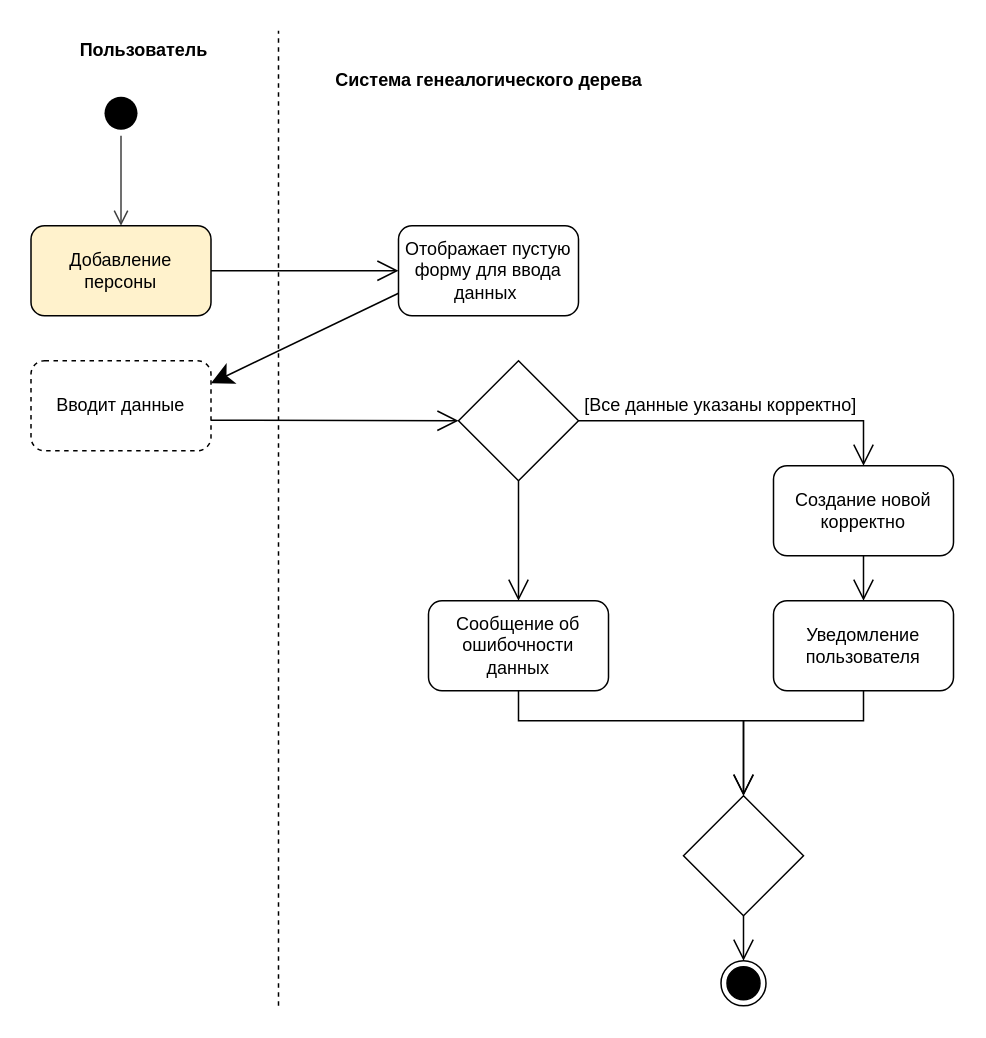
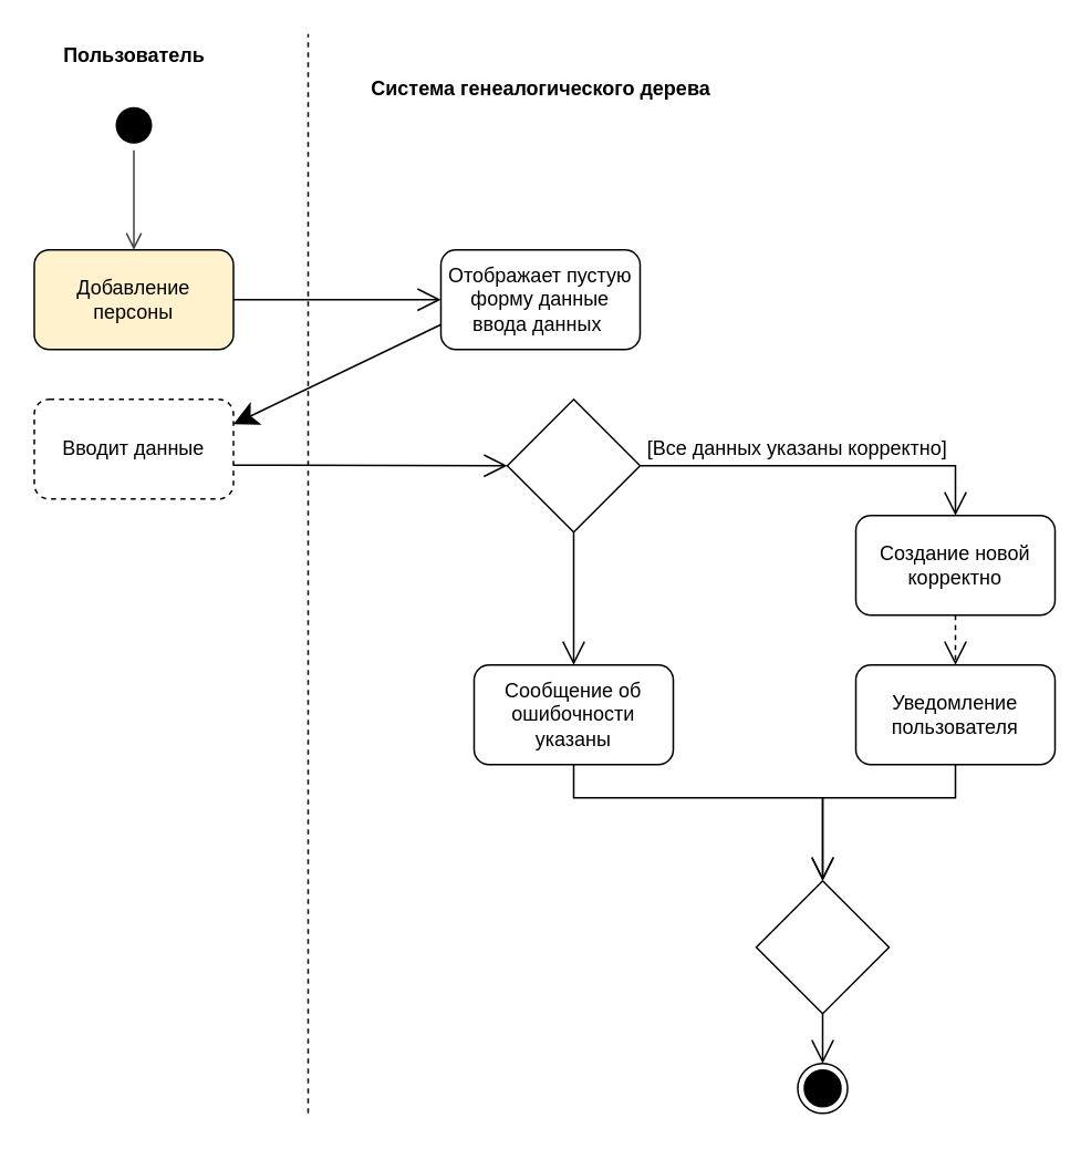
- <mxCell id="3" value="Пользователь" style="text;align=center;fontStyle=1;verticalAlign=middle;spacingLeft=3;spacingRight=3;strokeColor=none;rotatable=0;points=[[0,0.5],[1,0.5]];portConstraint=eastwest;html=1;" parent="1" vertex="1"><mxGeometry x="55" y="20" width="80" height="26" as="geometry" /></mxCell>
+ <mxCell id="3" value="Пользователь" style="text;align=center;fontStyle=1;verticalAlign=middle;spacingLeft=3;spacingRight=3;strokeColor=none;rotatable=0;points=[[0,0.5],[1,0.5]];portConstraint=eastwest;html=1;" parent="1" vertex="1"><mxGeometry x="40" y="20" width="80" height="26" as="geometry" /></mxCell>
- <mxCell id="9" value="&lt;span style=&quot;line-height: 107%;&quot;&gt;Отображает пустую форму для ввода данных&amp;nbsp;&lt;/span&gt;" style="rounded=1;whiteSpace=wrap;html=1;strokeColor=default;align=center;verticalAlign=middle;fontFamily=Helvetica;fontSize=12;fontColor=default;fillColor=default;" parent="1" vertex="1"><mxGeometry x="265" y="150" width="120" height="60" as="geometry" /></mxCell>
+ <mxCell id="9" value="&lt;span style=&quot;line-height: 107%;&quot;&gt;Отображает пустую форму данные ввода данных&amp;nbsp;&lt;/span&gt;" style="rounded=1;whiteSpace=wrap;html=1;strokeColor=default;align=center;verticalAlign=middle;fontFamily=Helvetica;fontSize=12;fontColor=default;fillColor=default;" parent="1" vertex="1"><mxGeometry x="265" y="150" width="120" height="60" as="geometry" /></mxCell>
- <mxCell id="15" value="[Все данные указаны корректно]" style="text;html=1;align=center;verticalAlign=middle;whiteSpace=wrap;rounded=0;" parent="1" vertex="1"><mxGeometry x="385" y="255" width="190" height="30" as="geometry" /></mxCell>
+ <mxCell id="15" value="[Все данных указаны корректно]" style="text;html=1;align=center;verticalAlign=middle;whiteSpace=wrap;rounded=0;" parent="1" vertex="1"><mxGeometry x="385" y="255" width="190" height="30" as="geometry" /></mxCell>
- <mxCell id="20" value="" style="endArrow=open;endFill=1;endSize=12;html=1;rounded=0;exitX=0.5;exitY=1;exitDx=0;exitDy=0;entryX=0.5;entryY=0;entryDx=0;entryDy=0;" parent="1" source="18" target="19" edge="1"><mxGeometry width="160" relative="1" as="geometry"><mxPoint x="355" y="330" as="sourcePoint" /><mxPoint x="355" y="410" as="targetPoint" /></mxGeometry></mxCell>
+ <mxCell id="20" value="" style="endArrow=open;endFill=1;endSize=12;html=1;rounded=0;exitX=0.5;exitY=1;exitDx=0;exitDy=0;entryX=0.5;entryY=0;entryDx=0;entryDy=0;dashed=1;" parent="1" source="18" target="19" edge="1"><mxGeometry width="160" relative="1" as="geometry"><mxPoint x="355" y="330" as="sourcePoint" /><mxPoint x="355" y="410" as="targetPoint" /></mxGeometry></mxCell>
- <mxCell id="17" value="Сообщение об ошибочности данных" style="rounded=1;whiteSpace=wrap;html=1;" parent="1" vertex="1"><mxGeometry x="285" y="400" width="120" height="60" as="geometry" /></mxCell>
+ <mxCell id="17" value="Сообщение об ошибочности указаны" style="rounded=1;whiteSpace=wrap;html=1;" parent="1" vertex="1"><mxGeometry x="285" y="400" width="120" height="60" as="geometry" /></mxCell>
